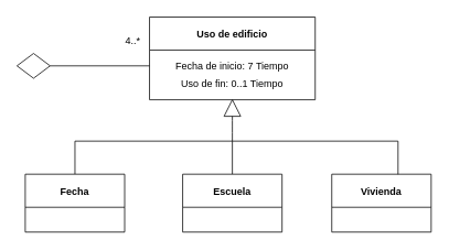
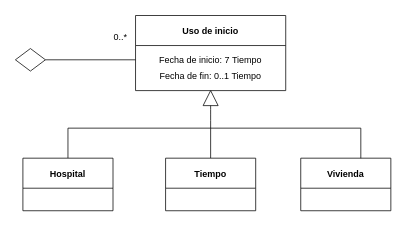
- <mxCell id="5" value="Uso de edificio" style="swimlane;startSize=40;" vertex="1" parent="1"><mxGeometry x="180" y="20" width="200" height="100" as="geometry" /></mxCell>
+ <mxCell id="5" value="Uso de inicio" style="swimlane;startSize=40;" vertex="1" parent="1"><mxGeometry x="180" y="20" width="200" height="100" as="geometry" /></mxCell>
- <mxCell id="4" value="4..*" style="text;html=1;strokeColor=none;fillColor=none;align=center;verticalAlign=middle;whiteSpace=wrap;rounded=0;" vertex="1" parent="1"><mxGeometry x="130" y="34" width="60" height="30" as="geometry" /></mxCell>
+ <mxCell id="4" value="0..*" style="text;html=1;strokeColor=none;fillColor=none;align=center;verticalAlign=middle;whiteSpace=wrap;rounded=0;" vertex="1" parent="1"><mxGeometry x="130" y="34" width="60" height="30" as="geometry" /></mxCell>
- <mxCell id="7" value="Uso de fin: 0..1 Tiempo" style="text;html=1;strokeColor=none;fillColor=none;align=center;verticalAlign=middle;whiteSpace=wrap;rounded=0;" vertex="1" parent="5"><mxGeometry x="25" y="80" width="150" as="geometry" /></mxCell>
+ <mxCell id="7" value="Fecha de fin: 0..1 Tiempo" style="text;html=1;strokeColor=none;fillColor=none;align=center;verticalAlign=middle;whiteSpace=wrap;rounded=0;" vertex="1" parent="5"><mxGeometry x="25" y="80" width="150" as="geometry" /></mxCell>
- <mxCell id="16" value="Fecha" style="swimlane;startSize=40;" vertex="1" parent="1"><mxGeometry x="30" y="210" width="120" height="70" as="geometry" /></mxCell>
+ <mxCell id="16" value="Hospital" style="swimlane;startSize=40;" vertex="1" parent="1"><mxGeometry x="30" y="210" width="120" height="70" as="geometry" /></mxCell>
- <mxCell id="14" value="Escuela" style="swimlane;startSize=40;" vertex="1" parent="1"><mxGeometry x="220" y="210" width="120" height="70" as="geometry" /></mxCell>
+ <mxCell id="14" value="Tiempo" style="swimlane;startSize=40;" vertex="1" parent="1"><mxGeometry x="220" y="210" width="120" height="70" as="geometry" /></mxCell>
